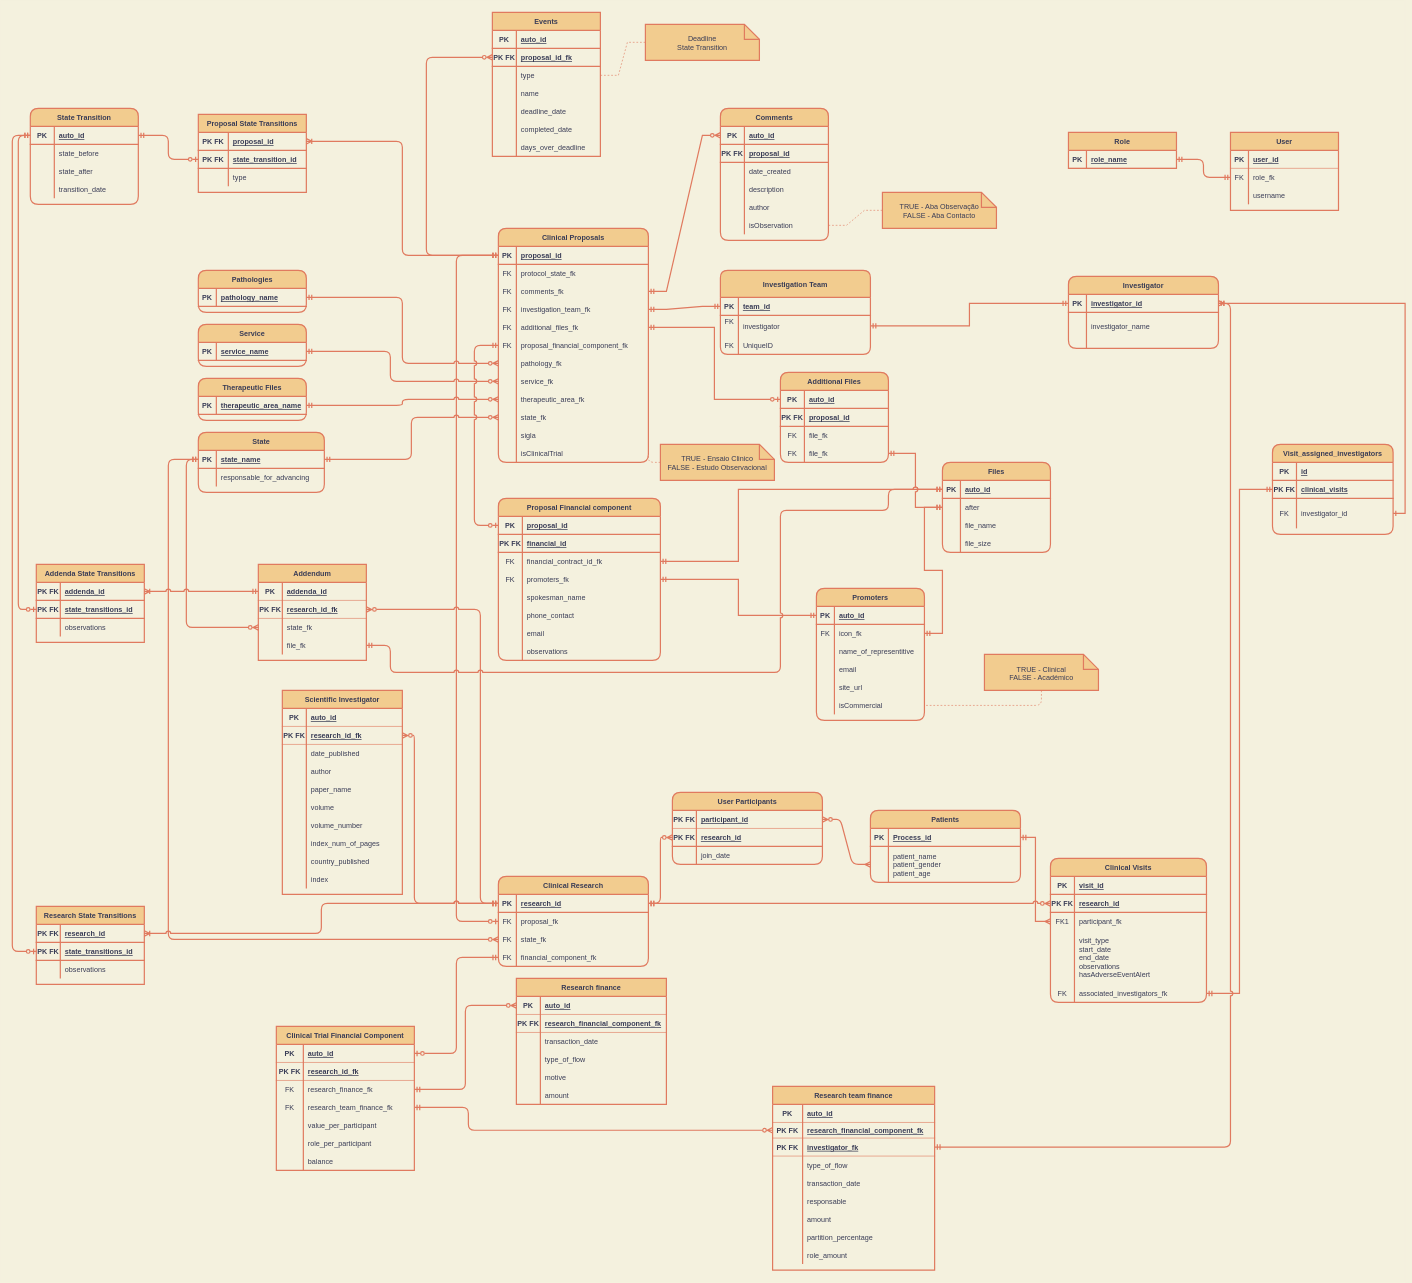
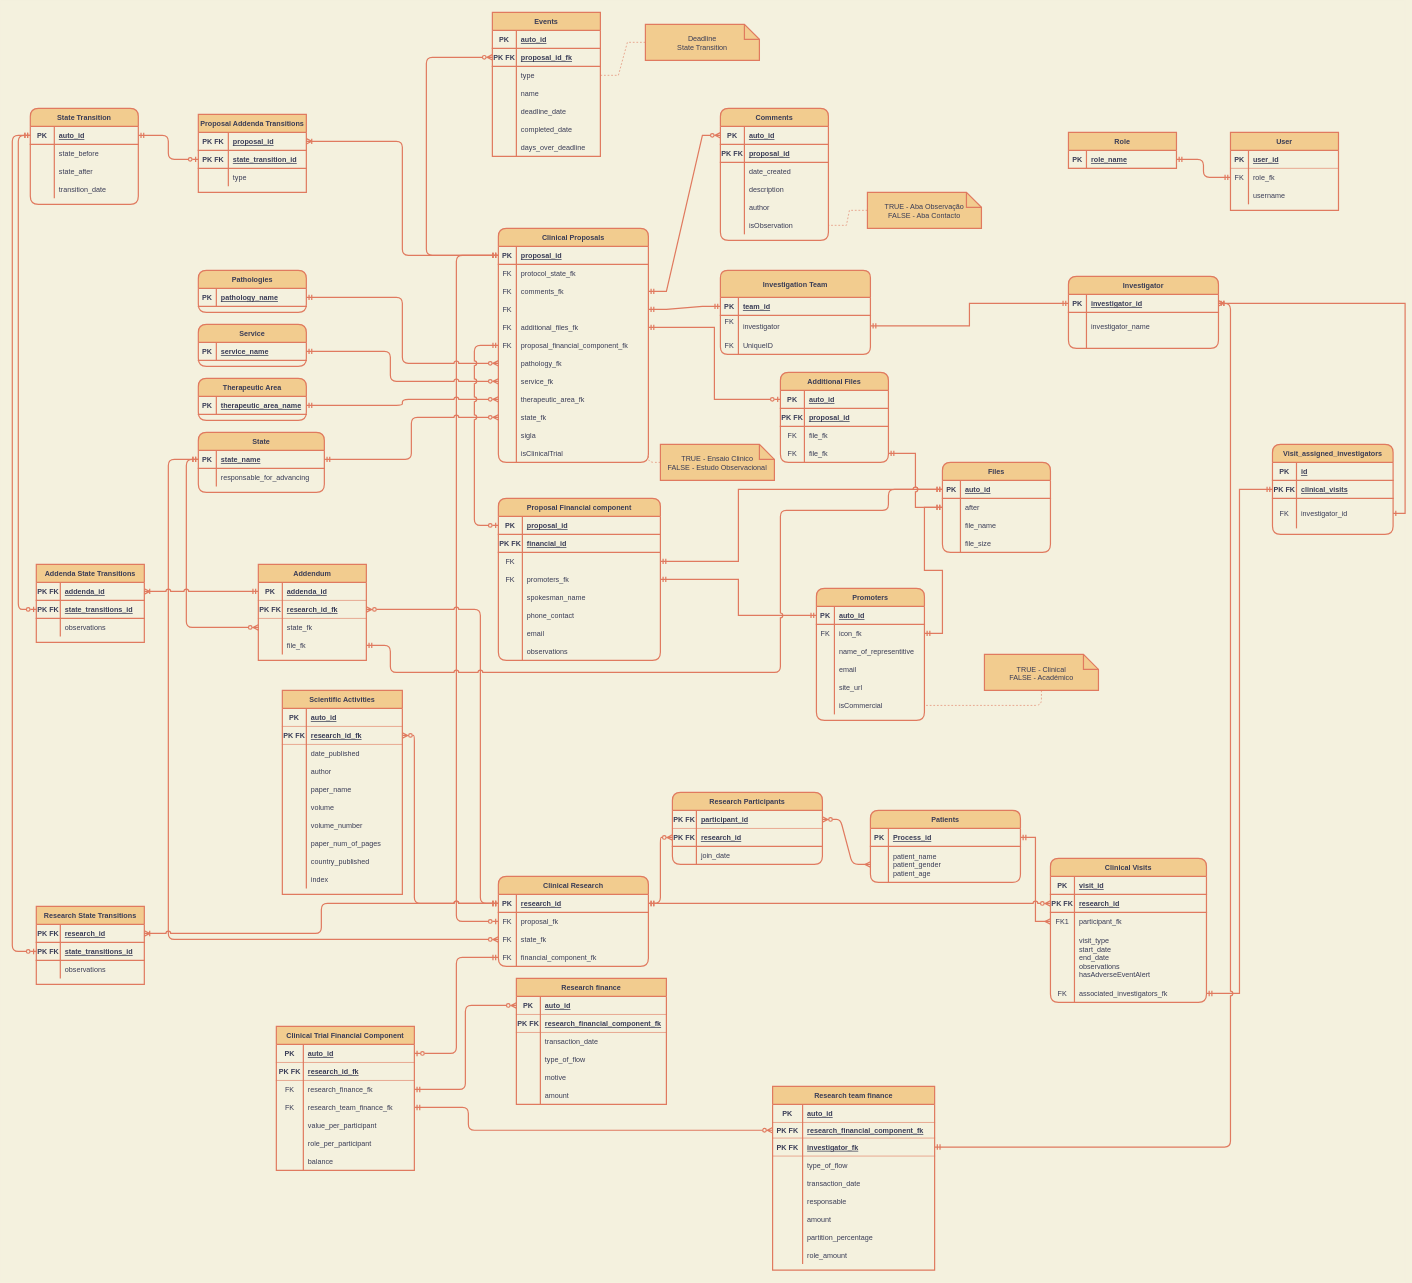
- <mxCell id="421" value="Proposal State Transitions" style="shape=table;startSize=30;container=1;collapsible=1;childLayout=tableLayout;fixedRows=1;rowLines=0;fontStyle=1;align=center;resizeLast=1;rounded=0;sketch=0;fontColor=#393C56;strokeColor=#E07A5F;strokeWidth=2;fillColor=#F2CC8F;" vertex="1" parent="1"><mxGeometry x="330" y="190" width="180" height="130" as="geometry" /></mxCell>
+ <mxCell id="421" value="Proposal Addenda Transitions" style="shape=table;startSize=30;container=1;collapsible=1;childLayout=tableLayout;fixedRows=1;rowLines=0;fontStyle=1;align=center;resizeLast=1;rounded=0;sketch=0;fontColor=#393C56;strokeColor=#E07A5F;strokeWidth=2;fillColor=#F2CC8F;" vertex="1" parent="1"><mxGeometry x="330" y="190" width="180" height="130" as="geometry" /></mxCell>
- <mxCell id="214" value="&lt;p style=&quot;line-height: 1.2&quot;&gt;TRUE - Aba Observação&lt;br&gt;FALSE - Aba Contacto&lt;/p&gt;" style="shape=note2;boundedLbl=1;whiteSpace=wrap;html=1;size=25;verticalAlign=top;align=center;rounded=1;labelBackgroundColor=none;sketch=0;fontFamily=Helvetica;fontSize=12;fontColor=#393C56;startSize=30;strokeColor=#E07A5F;strokeWidth=2;fillColor=#F2CC8F;spacing=-24;" parent="1" vertex="1"><mxGeometry x="1470" y="320" width="190" height="60" as="geometry" /></mxCell>
+ <mxCell id="214" value="&lt;p style=&quot;line-height: 1.2&quot;&gt;TRUE - Aba Observação&lt;br&gt;FALSE - Aba Contacto&lt;/p&gt;" style="shape=note2;boundedLbl=1;whiteSpace=wrap;html=1;size=25;verticalAlign=top;align=center;rounded=1;labelBackgroundColor=none;sketch=0;fontFamily=Helvetica;fontSize=12;fontColor=#393C56;startSize=30;strokeColor=#E07A5F;strokeWidth=2;fillColor=#F2CC8F;spacing=-24;" parent="1" vertex="1"><mxGeometry x="1445" y="320" width="190" height="60" as="geometry" /></mxCell>
- <mxCell id="35" value="investigation_team_fk" style="shape=partialRectangle;overflow=hidden;connectable=0;fillColor=none;top=0;left=0;bottom=0;right=0;align=left;spacingLeft=6;strokeColor=#E07A5F;fontColor=#393C56;rounded=1;strokeWidth=2;" parent="33" vertex="1"><mxGeometry x="30" width="220" height="30" as="geometry"><mxRectangle width="220" height="30" as="alternateBounds" /></mxGeometry></mxCell>
- <mxCell id="247" value="Therapeutic Files" style="shape=table;startSize=30;container=1;collapsible=1;childLayout=tableLayout;fixedRows=1;rowLines=0;fontStyle=1;align=center;resizeLast=1;rounded=1;labelBackgroundColor=none;sketch=0;fontFamily=Helvetica;fontSize=12;fontColor=#393C56;strokeColor=#E07A5F;strokeWidth=2;fillColor=#F2CC8F;" parent="1" vertex="1"><mxGeometry x="330" y="630" width="180" height="70" as="geometry" /></mxCell>
+ <mxCell id="247" value="Therapeutic Area" style="shape=table;startSize=30;container=1;collapsible=1;childLayout=tableLayout;fixedRows=1;rowLines=0;fontStyle=1;align=center;resizeLast=1;rounded=1;labelBackgroundColor=none;sketch=0;fontFamily=Helvetica;fontSize=12;fontColor=#393C56;strokeColor=#E07A5F;strokeWidth=2;fillColor=#F2CC8F;" parent="1" vertex="1"><mxGeometry x="330" y="630" width="180" height="70" as="geometry" /></mxCell>
- <mxCell id="86" value="financial_contract_id_fk" style="shape=partialRectangle;overflow=hidden;connectable=0;fillColor=none;top=0;left=0;bottom=0;right=0;align=left;spacingLeft=6;strokeColor=#E07A5F;fontColor=#393C56;rounded=1;strokeWidth=2;" parent="84" vertex="1"><mxGeometry x="40" width="230" height="30" as="geometry"><mxRectangle width="230" height="30" as="alternateBounds" /></mxGeometry></mxCell>
- <mxCell id="259" value="Scientific Investigator" style="shape=table;startSize=30;container=1;collapsible=1;childLayout=tableLayout;fixedRows=1;rowLines=0;fontStyle=1;align=center;resizeLast=1;rounded=0;sketch=0;fontColor=#393C56;strokeColor=#E07A5F;fillColor=#F2CC8F;strokeWidth=2;" vertex="1" parent="1"><mxGeometry x="470" y="1150" width="200" height="340" as="geometry" /></mxCell>
+ <mxCell id="259" value="Scientific Activities" style="shape=table;startSize=30;container=1;collapsible=1;childLayout=tableLayout;fixedRows=1;rowLines=0;fontStyle=1;align=center;resizeLast=1;rounded=0;sketch=0;fontColor=#393C56;strokeColor=#E07A5F;fillColor=#F2CC8F;strokeWidth=2;" vertex="1" parent="1"><mxGeometry x="470" y="1150" width="200" height="340" as="geometry" /></mxCell>
- <mxCell id="102" value="User Participants" style="shape=table;startSize=30;container=1;collapsible=1;childLayout=tableLayout;fixedRows=1;rowLines=0;fontStyle=1;align=center;resizeLast=1;fillColor=#F2CC8F;strokeColor=#E07A5F;fontColor=#393C56;rounded=1;strokeWidth=2;" parent="1" vertex="1"><mxGeometry x="1120" y="1320" width="250" height="120" as="geometry" /></mxCell>
+ <mxCell id="102" value="Research Participants" style="shape=table;startSize=30;container=1;collapsible=1;childLayout=tableLayout;fixedRows=1;rowLines=0;fontStyle=1;align=center;resizeLast=1;fillColor=#F2CC8F;strokeColor=#E07A5F;fontColor=#393C56;rounded=1;strokeWidth=2;" parent="1" vertex="1"><mxGeometry x="1120" y="1320" width="250" height="120" as="geometry" /></mxCell>
- <mxCell id="283" value="index_num_of_pages" style="shape=partialRectangle;connectable=0;fillColor=none;top=0;left=0;bottom=0;right=0;align=left;spacingLeft=6;overflow=hidden;rounded=0;sketch=0;fontColor=#393C56;strokeColor=#E07A5F;" vertex="1" parent="281"><mxGeometry x="40" width="160" height="30" as="geometry"><mxRectangle width="160" height="30" as="alternateBounds" /></mxGeometry></mxCell>
+ <mxCell id="283" value="paper_num_of_pages" style="shape=partialRectangle;connectable=0;fillColor=none;top=0;left=0;bottom=0;right=0;align=left;spacingLeft=6;overflow=hidden;rounded=0;sketch=0;fontColor=#393C56;strokeColor=#E07A5F;" vertex="1" parent="281"><mxGeometry x="40" width="160" height="30" as="geometry"><mxRectangle width="160" height="30" as="alternateBounds" /></mxGeometry></mxCell>
